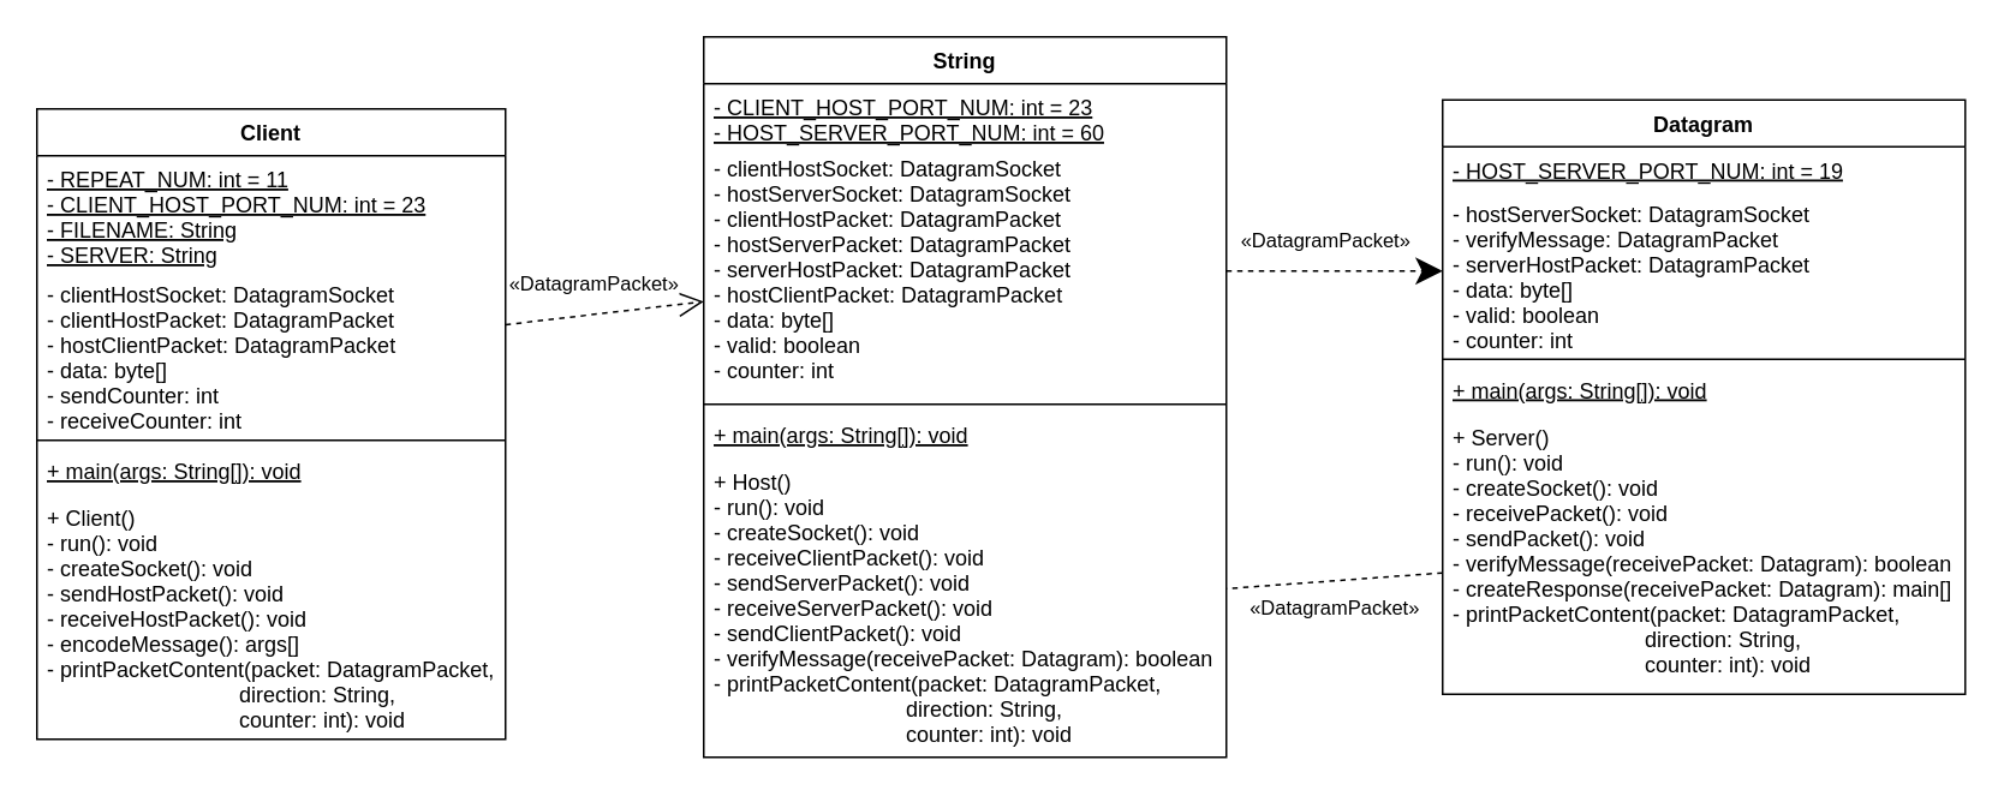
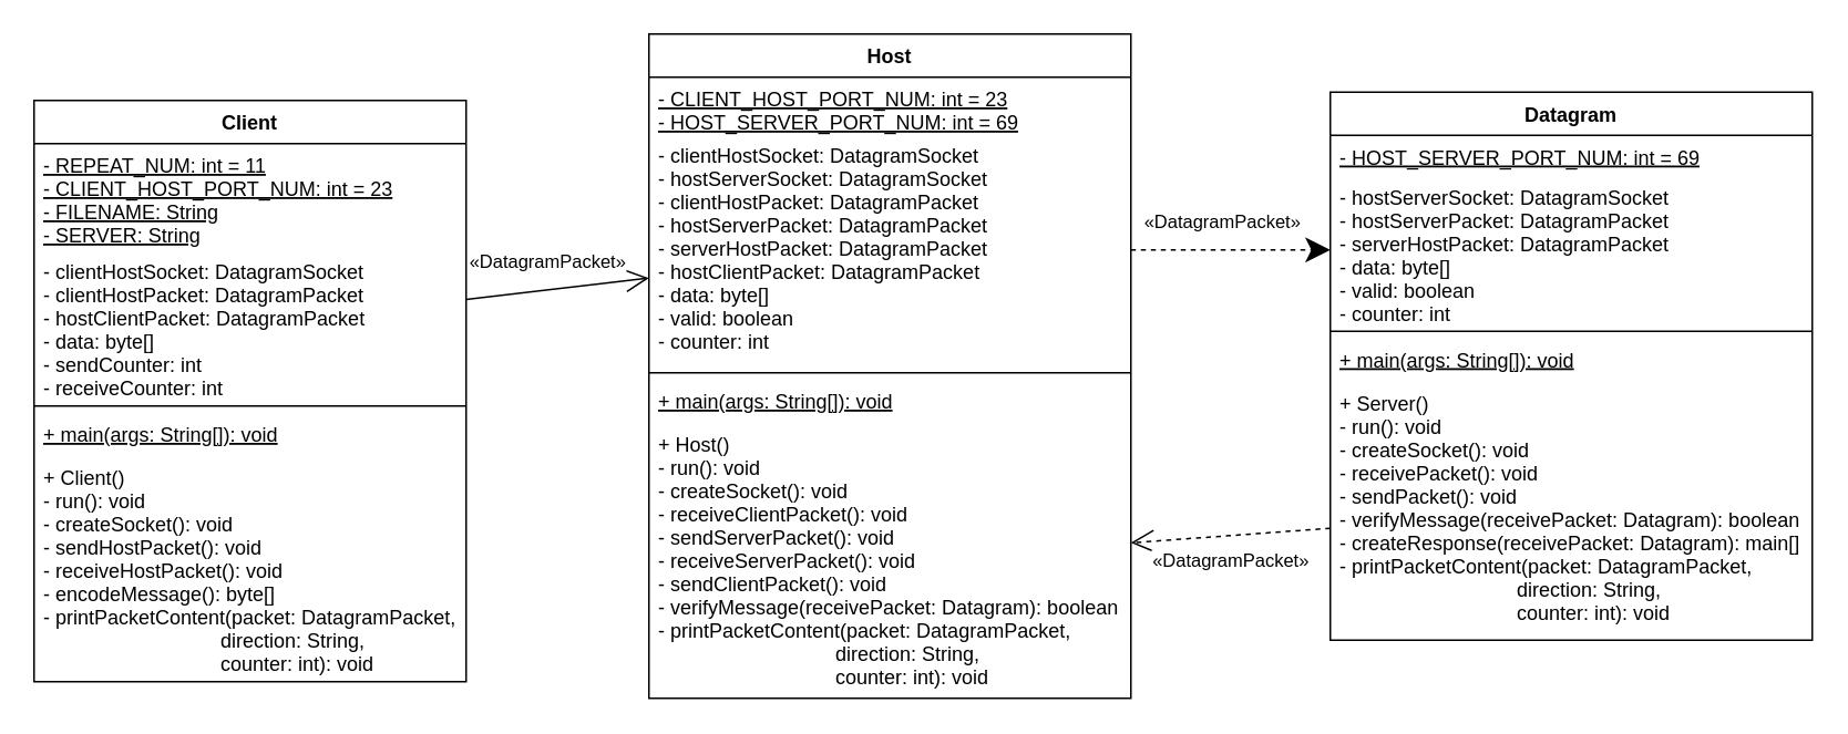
- <mxCell id="8" value="String" style="swimlane;fontStyle=1;align=center;verticalAlign=top;childLayout=stackLayout;horizontal=1;startSize=26;horizontalStack=0;resizeParent=1;resizeParentMax=0;resizeLast=0;collapsible=1;marginBottom=0;" vertex="1" parent="1"><mxGeometry x="390" y="20" width="290" height="400" as="geometry" /></mxCell>
+ <mxCell id="8" value="Host" style="swimlane;fontStyle=1;align=center;verticalAlign=top;childLayout=stackLayout;horizontal=1;startSize=26;horizontalStack=0;resizeParent=1;resizeParentMax=0;resizeLast=0;collapsible=1;marginBottom=0;" vertex="1" parent="1"><mxGeometry x="390" y="20" width="290" height="400" as="geometry" /></mxCell>
- <mxCell id="9" value="- CLIENT_HOST_PORT_NUM: int = 23&#10;- HOST_SERVER_PORT_NUM: int = 60&#10;" style="text;strokeColor=none;fillColor=none;align=left;verticalAlign=top;spacingLeft=4;spacingRight=4;overflow=hidden;rotatable=0;points=[[0,0.5],[1,0.5]];portConstraint=eastwest;fontStyle=4" vertex="1" parent="8"><mxGeometry y="26" width="290" height="34" as="geometry" /></mxCell>
+ <mxCell id="9" value="- CLIENT_HOST_PORT_NUM: int = 23&#10;- HOST_SERVER_PORT_NUM: int = 69&#10;" style="text;strokeColor=none;fillColor=none;align=left;verticalAlign=top;spacingLeft=4;spacingRight=4;overflow=hidden;rotatable=0;points=[[0,0.5],[1,0.5]];portConstraint=eastwest;fontStyle=4" vertex="1" parent="8"><mxGeometry y="26" width="290" height="34" as="geometry" /></mxCell>
- <mxCell id="15" value="- HOST_SERVER_PORT_NUM: int = 19&#10;" style="text;strokeColor=none;fillColor=none;align=left;verticalAlign=top;spacingLeft=4;spacingRight=4;overflow=hidden;rotatable=0;points=[[0,0.5],[1,0.5]];portConstraint=eastwest;fontStyle=4" vertex="1" parent="14"><mxGeometry y="26" width="290" height="24" as="geometry" /></mxCell>
+ <mxCell id="15" value="- HOST_SERVER_PORT_NUM: int = 69&#10;" style="text;strokeColor=none;fillColor=none;align=left;verticalAlign=top;spacingLeft=4;spacingRight=4;overflow=hidden;rotatable=0;points=[[0,0.5],[1,0.5]];portConstraint=eastwest;fontStyle=4" vertex="1" parent="14"><mxGeometry y="26" width="290" height="24" as="geometry" /></mxCell>
- <mxCell id="16" value="- hostServerSocket: DatagramSocket&#10;- verifyMessage: DatagramPacket&#10;- serverHostPacket: DatagramPacket&#10;- data: byte[]&#10;- valid: boolean&#10;- counter: int" style="text;strokeColor=none;fillColor=none;align=left;verticalAlign=top;spacingLeft=4;spacingRight=4;overflow=hidden;rotatable=0;points=[[0,0.5],[1,0.5]];portConstraint=eastwest;fontStyle=0" vertex="1" parent="14"><mxGeometry y="50" width="290" height="90" as="geometry" /></mxCell>
+ <mxCell id="16" value="- hostServerSocket: DatagramSocket&#10;- hostServerPacket: DatagramPacket&#10;- serverHostPacket: DatagramPacket&#10;- data: byte[]&#10;- valid: boolean&#10;- counter: int" style="text;strokeColor=none;fillColor=none;align=left;verticalAlign=top;spacingLeft=4;spacingRight=4;overflow=hidden;rotatable=0;points=[[0,0.5],[1,0.5]];portConstraint=eastwest;fontStyle=0" vertex="1" parent="14"><mxGeometry y="50" width="290" height="90" as="geometry" /></mxCell>
- <mxCell id="20" value="«DatagramPacket»" style="endArrow=open;endSize=12;dashed=1;html=1;rounded=0;" edge="1" parent="1" source="4" target="10"><mxGeometry x="-0.086" y="17" width="160" relative="1" as="geometry"><mxPoint x="590" y="330" as="sourcePoint" /><mxPoint x="750" y="330" as="targetPoint" /><mxPoint as="offset" /></mxGeometry></mxCell>
+ <mxCell id="20" value="«DatagramPacket»" style="endArrow=open;endSize=12;dashed=0;html=1;rounded=0;" edge="1" parent="1" source="4" target="10"><mxGeometry x="-0.086" y="17" width="160" relative="1" as="geometry"><mxPoint x="590" y="330" as="sourcePoint" /><mxPoint x="750" y="330" as="targetPoint" /><mxPoint as="offset" /></mxGeometry></mxCell>
- <mxCell id="7" value="+ Client()&#10;- run(): void&#10;- createSocket(): void&#10;- sendHostPacket(): void&#10;- receiveHostPacket(): void&#10;- encodeMessage(): args[]&#10;- printPacketContent(packet: DatagramPacket, &#10;                                direction: String, &#10;                                counter: int): void" style="text;strokeColor=none;fillColor=none;align=left;verticalAlign=top;spacingLeft=4;spacingRight=4;overflow=hidden;rotatable=0;points=[[0,0.5],[1,0.5]];portConstraint=eastwest;" vertex="1" parent="2"><mxGeometry y="214" width="260" height="136" as="geometry" /></mxCell>
+ <mxCell id="7" value="+ Client()&#10;- run(): void&#10;- createSocket(): void&#10;- sendHostPacket(): void&#10;- receiveHostPacket(): void&#10;- encodeMessage(): byte[]&#10;- printPacketContent(packet: DatagramPacket, &#10;                                direction: String, &#10;                                counter: int): void" style="text;strokeColor=none;fillColor=none;align=left;verticalAlign=top;spacingLeft=4;spacingRight=4;overflow=hidden;rotatable=0;points=[[0,0.5],[1,0.5]];portConstraint=eastwest;" vertex="1" parent="2"><mxGeometry y="214" width="260" height="136" as="geometry" /></mxCell>
- <mxCell id="22" value="«DatagramPacket»" style="endArrow=none;endSize=12;dashed=1;html=1;rounded=0;" edge="1" parent="1" source="19" target="13"><mxGeometry x="0.018" y="15" width="160" relative="1" as="geometry"><mxPoint x="690" y="147.622" as="sourcePoint" /><mxPoint x="810" y="137.378" as="targetPoint" /><mxPoint as="offset" /></mxGeometry></mxCell>
+ <mxCell id="22" value="«DatagramPacket»" style="endArrow=open;endSize=12;dashed=1;html=1;rounded=0;" edge="1" parent="1" source="19" target="13"><mxGeometry x="0.018" y="15" width="160" relative="1" as="geometry"><mxPoint x="690" y="147.622" as="sourcePoint" /><mxPoint x="810" y="137.378" as="targetPoint" /><mxPoint as="offset" /></mxGeometry></mxCell>
